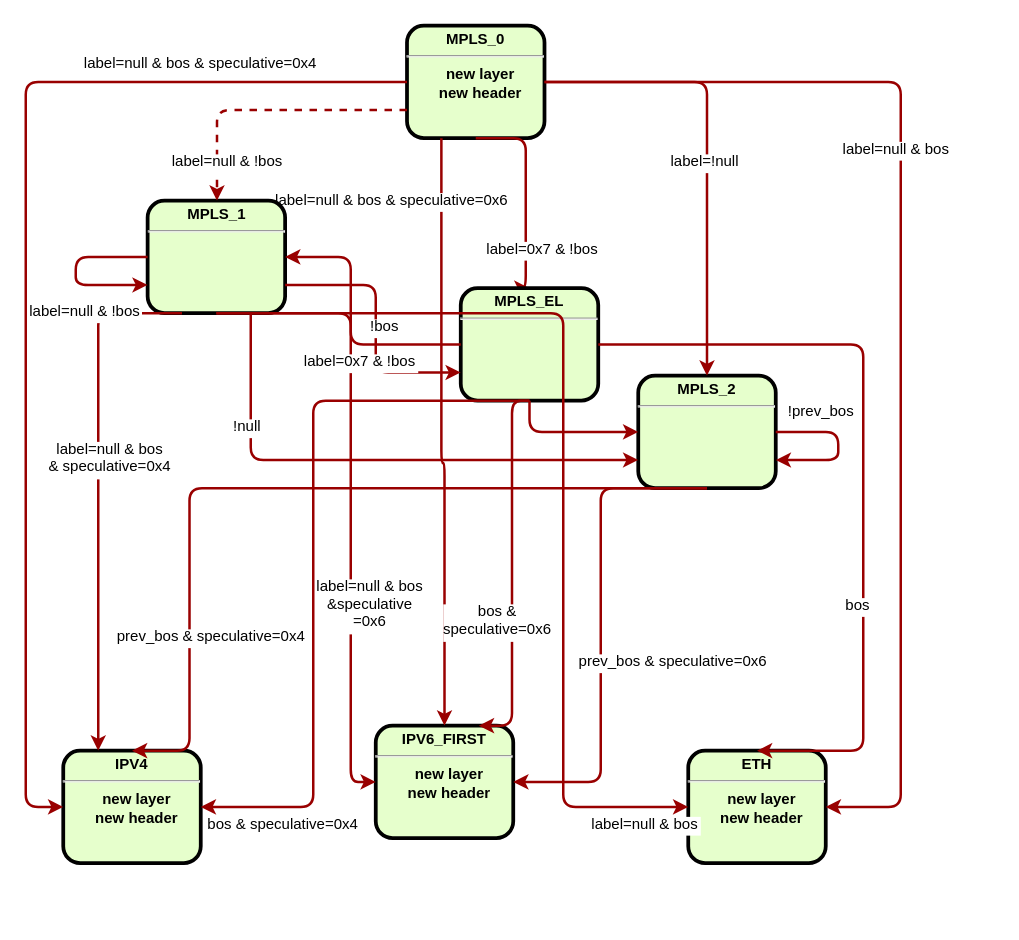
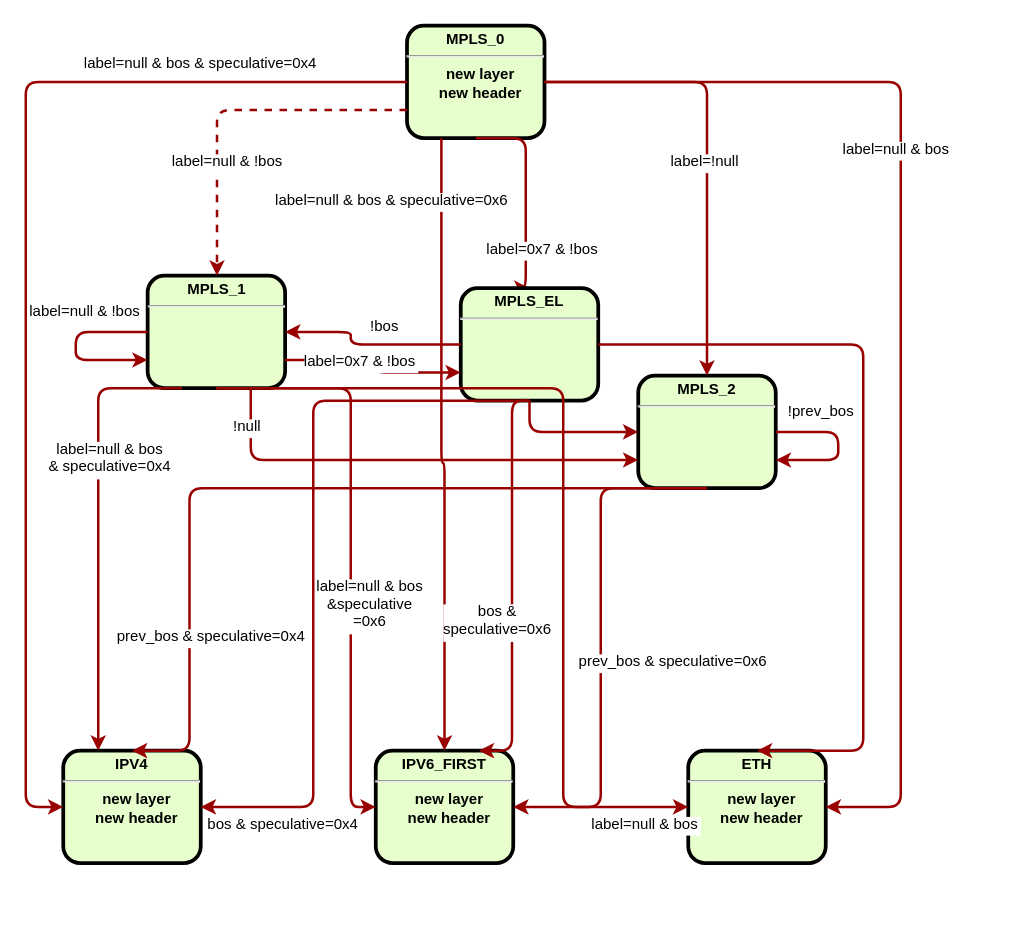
- <mxCell id="13" value="&lt;p style=&quot;margin: 4px 0px 0px ; text-align: center&quot;&gt;MPLS_1&lt;/p&gt;&lt;hr&gt;&lt;p style=&quot;margin: 0px 0px 0px 8px&quot;&gt;&lt;br&gt;&lt;/p&gt;" style="verticalAlign=middle;align=center;overflow=fill;fontSize=12;fontFamily=Helvetica;html=1;rounded=1;fontStyle=1;strokeWidth=3;fillColor=#E6FFCC" parent="1" vertex="1"><mxGeometry x="117.5" y="160" width="110" height="90" as="geometry" /></mxCell>
+ <mxCell id="13" value="&lt;p style=&quot;margin: 4px 0px 0px ; text-align: center&quot;&gt;MPLS_1&lt;/p&gt;&lt;hr&gt;&lt;p style=&quot;margin: 0px 0px 0px 8px&quot;&gt;&lt;br&gt;&lt;/p&gt;" style="verticalAlign=middle;align=center;overflow=fill;fontSize=12;fontFamily=Helvetica;html=1;rounded=1;fontStyle=1;strokeWidth=3;fillColor=#E6FFCC" parent="1" vertex="1"><mxGeometry x="117.5" y="220" width="110" height="90" as="geometry" /></mxCell>
- <mxCell id="40" value="bos &#10;" style="text;spacingTop=-5;align=center;fontColor=#000000;labelBackgroundColor=#FFFFFF;" parent="1" vertex="1"><mxGeometry x="650" y="475" width="75" height="80" as="geometry" /></mxCell>
- <mxCell id="4" value="&lt;p style=&quot;margin: 4px 0px 0px ; text-align: center&quot;&gt;IPV6_FIRST&lt;/p&gt;&lt;hr&gt;&lt;p style=&quot;margin: 0px 0px 0px 8px&quot;&gt;new layer&lt;/p&gt;&lt;p style=&quot;margin: 0px 0px 0px 8px&quot;&gt;new header&lt;/p&gt;" style="verticalAlign=middle;align=center;overflow=fill;fontSize=12;fontFamily=Helvetica;html=1;rounded=1;fontStyle=1;strokeWidth=3;fillColor=#E6FFCC" parent="1" vertex="1"><mxGeometry x="300" y="580" width="110" height="90" as="geometry" /></mxCell>
+ <mxCell id="4" value="&lt;p style=&quot;margin: 4px 0px 0px ; text-align: center&quot;&gt;IPV6_FIRST&lt;/p&gt;&lt;hr&gt;&lt;p style=&quot;margin: 0px 0px 0px 8px&quot;&gt;new layer&lt;/p&gt;&lt;p style=&quot;margin: 0px 0px 0px 8px&quot;&gt;new header&lt;/p&gt;" style="verticalAlign=middle;align=center;overflow=fill;fontSize=12;fontFamily=Helvetica;html=1;rounded=1;fontStyle=1;strokeWidth=3;fillColor=#E6FFCC" parent="1" vertex="1"><mxGeometry x="300" y="600" width="110" height="90" as="geometry" /></mxCell>
